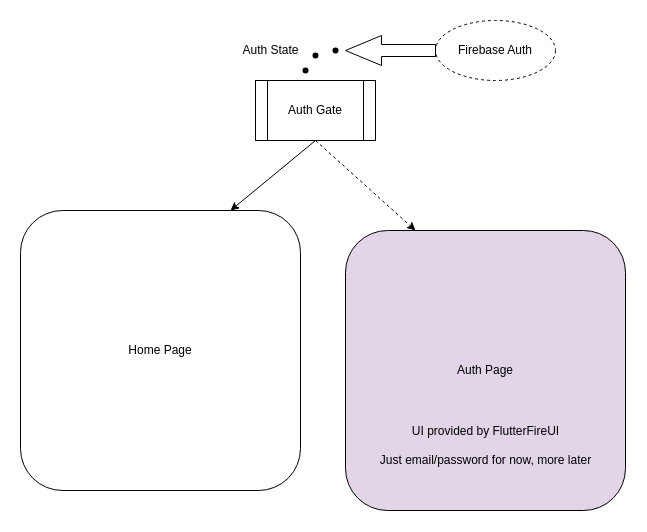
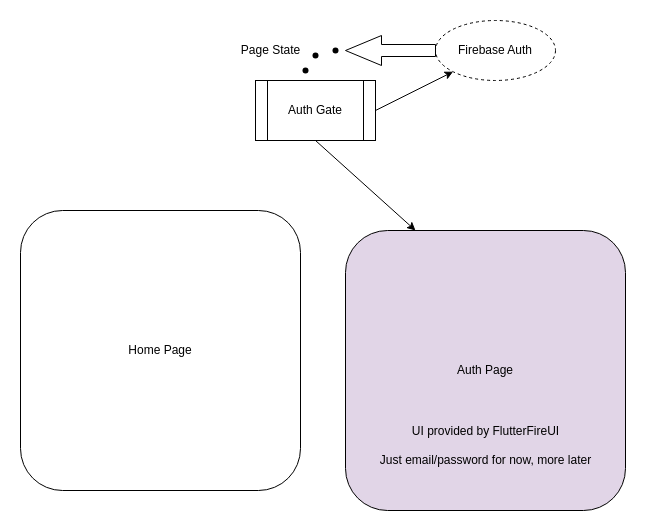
- <mxCell id="12" value="Auth State" style="text;html=1;align=center;verticalAlign=middle;resizable=0;points=[];autosize=1;strokeColor=none;fillColor=none;" vertex="1" parent="1"><mxGeometry x="235" y="40" width="70" height="20" as="geometry" /></mxCell>
+ <mxCell id="12" value="Page State" style="text;html=1;align=center;verticalAlign=middle;resizable=0;points=[];autosize=1;strokeColor=none;fillColor=none;" vertex="1" parent="1"><mxGeometry x="235" y="40" width="70" height="20" as="geometry" /></mxCell>
- <mxCell id="4" style="edgeStyle=none;html=1;exitX=0.5;exitY=1;exitDx=0;exitDy=0;entryX=0.75;entryY=0;entryDx=0;entryDy=0;" edge="1" parent="1" source="6" target="3"><mxGeometry relative="1" as="geometry" /></mxCell>
+ <mxCell id="4" style="edgeStyle=none;html=1;exitX=0.5;exitY=1;exitDx=0;exitDy=0;" edge="1" parent="1" source="6" target="7"><mxGeometry relative="1" as="geometry" /></mxCell>
- <mxCell id="5" style="edgeStyle=none;html=1;exitX=0.5;exitY=1;exitDx=0;exitDy=0;entryX=0.25;entryY=0;entryDx=0;entryDy=0;dashed=1;" edge="1" parent="1" source="6" target="2"><mxGeometry relative="1" as="geometry" /></mxCell>
+ <mxCell id="5" style="edgeStyle=none;html=1;exitX=0.5;exitY=1;exitDx=0;exitDy=0;entryX=0.25;entryY=0;entryDx=0;entryDy=0;" edge="1" parent="1" source="6" target="2"><mxGeometry relative="1" as="geometry" /></mxCell>
